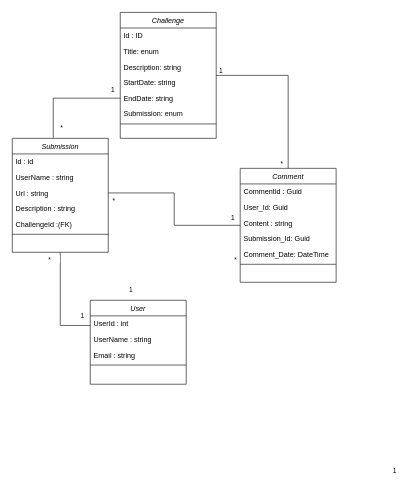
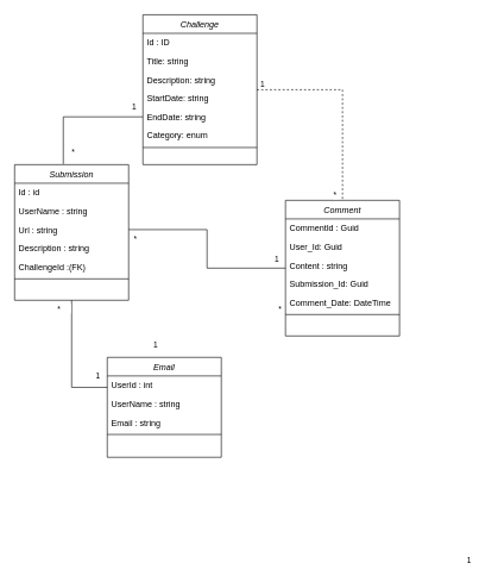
- <mxCell id="5" value="Title: enum" style="text;align=left;verticalAlign=top;spacingLeft=4;spacingRight=4;overflow=hidden;rotatable=0;points=[[0,0.5],[1,0.5]];portConstraint=eastwest;rounded=0;shadow=0;html=0;" parent="3" vertex="1"><mxGeometry y="52" width="160" height="26" as="geometry" /></mxCell>
+ <mxCell id="5" value="Title: string" style="text;align=left;verticalAlign=top;spacingLeft=4;spacingRight=4;overflow=hidden;rotatable=0;points=[[0,0.5],[1,0.5]];portConstraint=eastwest;rounded=0;shadow=0;html=0;" parent="3" vertex="1"><mxGeometry y="52" width="160" height="26" as="geometry" /></mxCell>
- <mxCell id="30" value="" style="endArrow=none;html=1;edgeStyle=orthogonalEdgeStyle;rounded=0;" parent="1" source="3" target="23" edge="1"><mxGeometry relative="1" as="geometry"><mxPoint x="360" y="249.034" as="sourcePoint" /><mxPoint x="495" y="470" as="targetPoint" /></mxGeometry></mxCell>
+ <mxCell id="30" value="" style="endArrow=none;html=1;edgeStyle=orthogonalEdgeStyle;rounded=0;dashed=1;" parent="1" source="3" target="23" edge="1"><mxGeometry relative="1" as="geometry"><mxPoint x="360" y="249.034" as="sourcePoint" /><mxPoint x="495" y="470" as="targetPoint" /></mxGeometry></mxCell>
- <mxCell id="9" value="Submission: enum" style="text;align=left;verticalAlign=top;spacingLeft=4;spacingRight=4;overflow=hidden;rotatable=0;points=[[0,0.5],[1,0.5]];portConstraint=eastwest;rounded=0;shadow=0;html=0;" parent="3" vertex="1"><mxGeometry y="156" width="160" height="26" as="geometry" /></mxCell>
+ <mxCell id="9" value="Category: enum" style="text;align=left;verticalAlign=top;spacingLeft=4;spacingRight=4;overflow=hidden;rotatable=0;points=[[0,0.5],[1,0.5]];portConstraint=eastwest;rounded=0;shadow=0;html=0;" parent="3" vertex="1"><mxGeometry y="156" width="160" height="26" as="geometry" /></mxCell>
- <mxCell id="11" value="User" style="swimlane;fontStyle=2;align=center;verticalAlign=top;childLayout=stackLayout;horizontal=1;startSize=26;horizontalStack=0;resizeParent=1;resizeLast=0;collapsible=1;marginBottom=0;rounded=0;shadow=0;strokeWidth=1;" parent="1" vertex="1"><mxGeometry x="150" y="500" width="160" height="140" as="geometry"><mxRectangle x="230" y="140" width="160" height="26" as="alternateBounds" /></mxGeometry></mxCell>
+ <mxCell id="11" value="Email" style="swimlane;fontStyle=2;align=center;verticalAlign=top;childLayout=stackLayout;horizontal=1;startSize=26;horizontalStack=0;resizeParent=1;resizeLast=0;collapsible=1;marginBottom=0;rounded=0;shadow=0;strokeWidth=1;" parent="1" vertex="1"><mxGeometry x="150" y="500" width="160" height="140" as="geometry"><mxRectangle x="230" y="140" width="160" height="26" as="alternateBounds" /></mxGeometry></mxCell>
